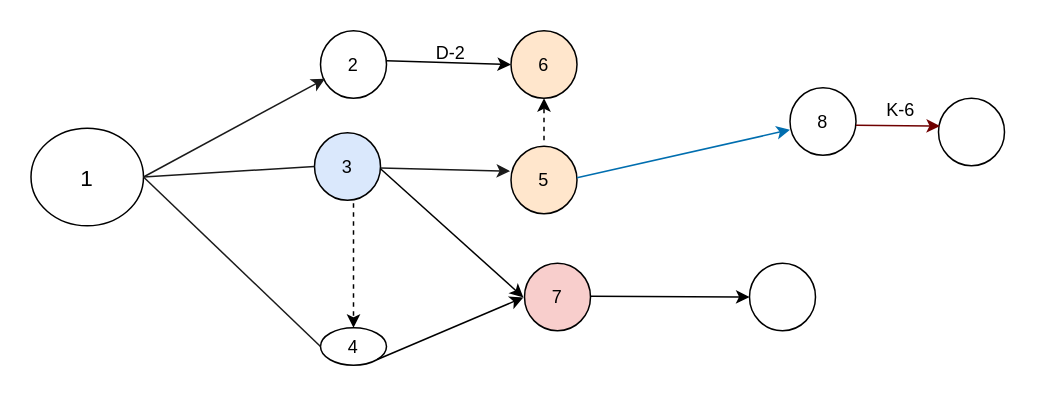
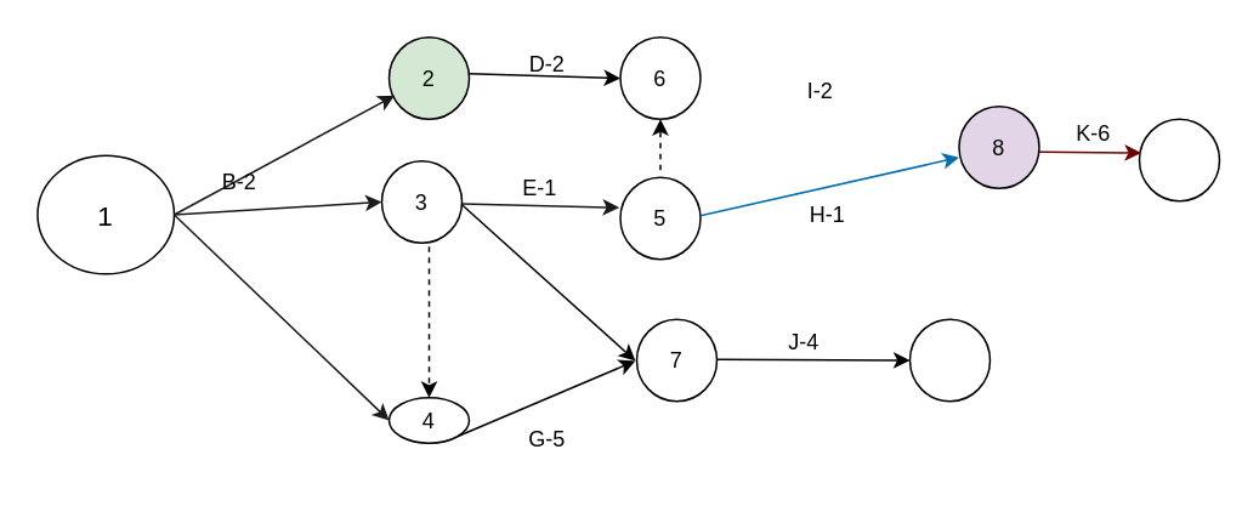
- <mxCell id="5" value="2" style="ellipse;whiteSpace=wrap;html=1;" vertex="1" parent="1"><mxGeometry x="213" y="20" width="44" height="45" as="geometry" /></mxCell>
+ <mxCell id="5" value="2" style="ellipse;whiteSpace=wrap;html=1;fillColor=#d5e8d4;" vertex="1" parent="1"><mxGeometry x="213" y="20" width="44" height="45" as="geometry" /></mxCell>
- <mxCell id="11" value="6" style="ellipse;whiteSpace=wrap;html=1;fillColor=#ffe6cc;" vertex="1" parent="1"><mxGeometry x="340" y="20" width="44" height="45" as="geometry" /></mxCell>
+ <mxCell id="11" value="6" style="ellipse;whiteSpace=wrap;html=1;" vertex="1" parent="1"><mxGeometry x="340" y="20" width="44" height="45" as="geometry" /></mxCell>
+ <mxCell id="22" value="I-2" style="text;strokeColor=none;align=center;fillColor=none;html=1;verticalAlign=middle;whiteSpace=wrap;rounded=0;" vertex="1" parent="1"><mxGeometry x="420" y="35" width="60" height="30" as="geometry" /></mxCell>
- <mxCell id="21" value="8" style="ellipse;whiteSpace=wrap;html=1;" vertex="1" parent="1"><mxGeometry x="526" y="58" width="44" height="45" as="geometry" /></mxCell>
+ <mxCell id="21" value="8" style="ellipse;whiteSpace=wrap;html=1;fillColor=#e1d5e7;" vertex="1" parent="1"><mxGeometry x="526" y="58" width="44" height="45" as="geometry" /></mxCell>
+ <mxCell id="9" value="B-2" style="text;strokeColor=none;align=center;fillColor=none;html=1;verticalAlign=middle;whiteSpace=wrap;rounded=0;" vertex="1" parent="1"><mxGeometry x="101" y="85" width="60" height="30" as="geometry" /></mxCell>
+ <mxCell id="13" value="E-1" style="text;strokeColor=none;align=center;fillColor=none;html=1;verticalAlign=middle;whiteSpace=wrap;rounded=0;" vertex="1" parent="1"><mxGeometry x="266" y="88" width="60" height="30" as="geometry" /></mxCell>
- <mxCell id="7" value="" style="endArrow=none;html=1;rounded=0;exitX=1;exitY=0.5;exitDx=0;exitDy=0;entryX=0;entryY=0.5;entryDx=0;entryDy=0;fillColor=#b1ddf0;strokeColor=#1A1A1A;" edge="1" parent="1" source="2" target="4"><mxGeometry width="50" height="50" relative="1" as="geometry"><mxPoint x="12" y="118" as="sourcePoint" /><mxPoint x="223" y="64" as="targetPoint" /></mxGeometry></mxCell>
+ <mxCell id="7" value="" style="endArrow=classic;html=1;rounded=0;exitX=1;exitY=0.5;exitDx=0;exitDy=0;entryX=0;entryY=0.5;entryDx=0;entryDy=0;fillColor=#b1ddf0;strokeColor=#1A1A1A;" edge="1" parent="1" source="2" target="4"><mxGeometry width="50" height="50" relative="1" as="geometry"><mxPoint x="12" y="118" as="sourcePoint" /><mxPoint x="223" y="64" as="targetPoint" /></mxGeometry></mxCell>
- <mxCell id="4" value="3" style="ellipse;whiteSpace=wrap;html=1;fillColor=#dae8fc;" vertex="1" parent="1"><mxGeometry x="209" y="88" width="44" height="45" as="geometry" /></mxCell>
+ <mxCell id="4" value="3" style="ellipse;whiteSpace=wrap;html=1;" vertex="1" parent="1"><mxGeometry x="209" y="88" width="44" height="45" as="geometry" /></mxCell>
+ <mxCell id="20" value="H-1" style="text;strokeColor=none;align=center;fillColor=none;html=1;verticalAlign=middle;whiteSpace=wrap;rounded=0;" vertex="1" parent="1"><mxGeometry x="424" y="103" width="60" height="30" as="geometry" /></mxCell>
- <mxCell id="15" value="5" style="ellipse;whiteSpace=wrap;html=1;fillColor=#ffe6cc;" vertex="1" parent="1"><mxGeometry x="340" y="97" width="44" height="45" as="geometry" /></mxCell>
+ <mxCell id="15" value="5" style="ellipse;whiteSpace=wrap;html=1;" vertex="1" parent="1"><mxGeometry x="340" y="97" width="44" height="45" as="geometry" /></mxCell>
+ <mxCell id="26" value="J-4" style="text;strokeColor=none;align=center;fillColor=none;html=1;verticalAlign=middle;whiteSpace=wrap;rounded=0;" vertex="1" parent="1"><mxGeometry x="411" y="173" width="60" height="30" as="geometry" /></mxCell>
- <mxCell id="24" value="7" style="ellipse;whiteSpace=wrap;html=1;fillColor=#f8cecc;" vertex="1" parent="1"><mxGeometry x="349" y="175" width="44" height="45" as="geometry" /></mxCell>
+ <mxCell id="24" value="7" style="ellipse;whiteSpace=wrap;html=1;" vertex="1" parent="1"><mxGeometry x="349" y="175" width="44" height="45" as="geometry" /></mxCell>
- <mxCell id="8" value="" style="endArrow=none;html=1;rounded=0;exitX=1;exitY=0.5;exitDx=0;exitDy=0;entryX=0;entryY=0.5;entryDx=0;entryDy=0;fillColor=#b1ddf0;strokeColor=#1A1A1A;" edge="1" parent="1" source="2" target="3"><mxGeometry width="50" height="50" relative="1" as="geometry"><mxPoint x="22" y="128" as="sourcePoint" /><mxPoint x="233" y="74" as="targetPoint" /></mxGeometry></mxCell>
+ <mxCell id="8" value="" style="endArrow=classic;html=1;rounded=0;exitX=1;exitY=0.5;exitDx=0;exitDy=0;entryX=0;entryY=0.5;entryDx=0;entryDy=0;fillColor=#b1ddf0;strokeColor=#1A1A1A;" edge="1" parent="1" source="2" target="3"><mxGeometry width="50" height="50" relative="1" as="geometry"><mxPoint x="22" y="128" as="sourcePoint" /><mxPoint x="233" y="74" as="targetPoint" /></mxGeometry></mxCell>
+ <mxCell id="18" value="G-5" style="text;strokeColor=none;align=center;fillColor=none;html=1;verticalAlign=middle;whiteSpace=wrap;rounded=0;" vertex="1" parent="1"><mxGeometry x="269.5" y="225.5" width="60" height="30" as="geometry" /></mxCell>
